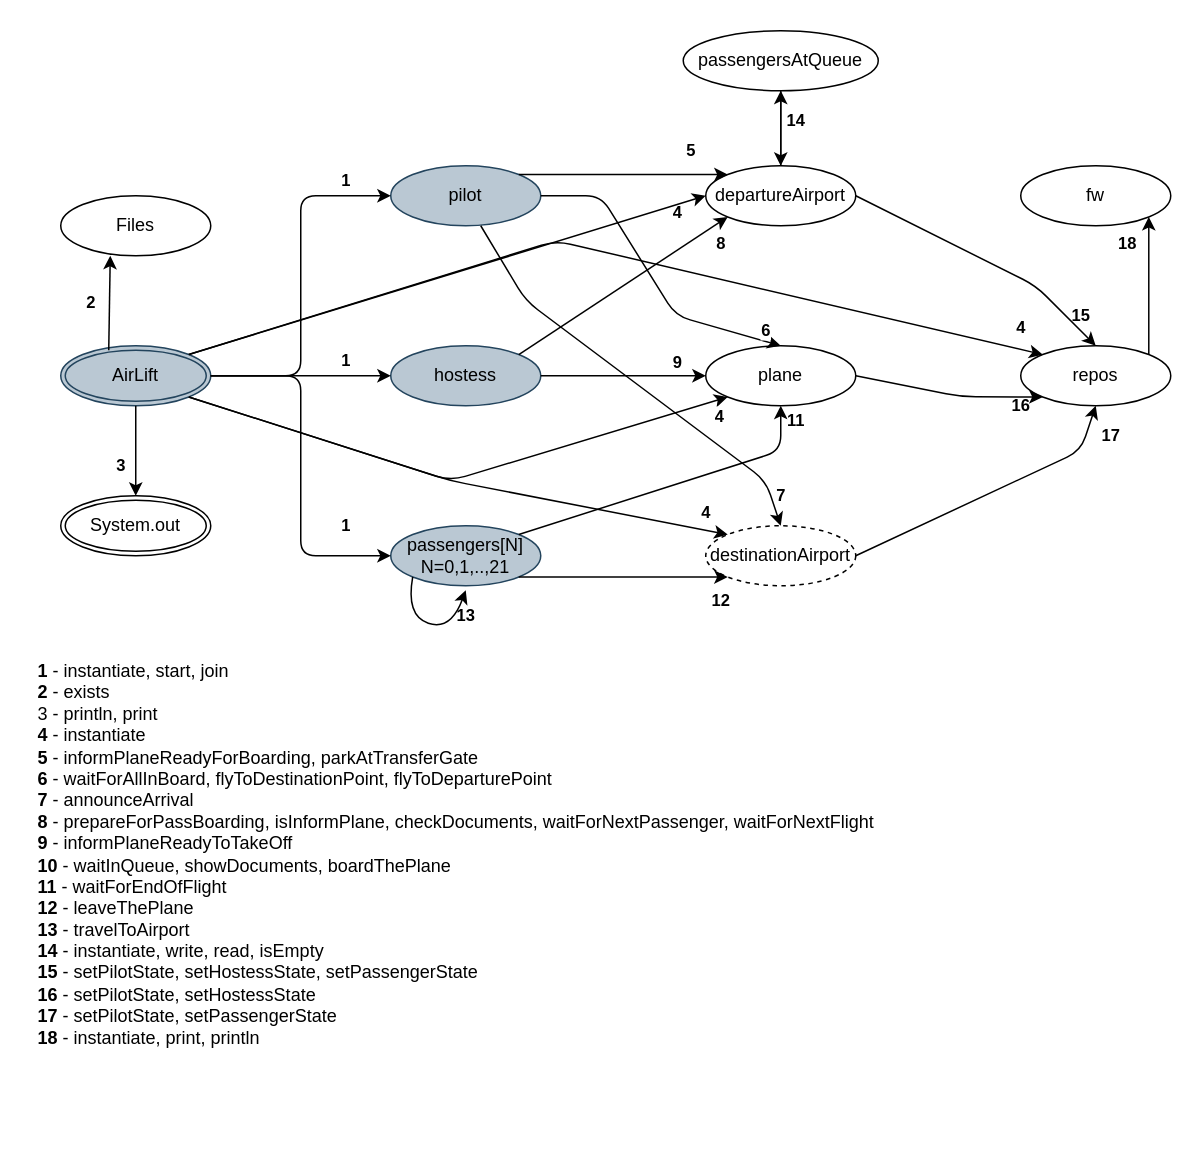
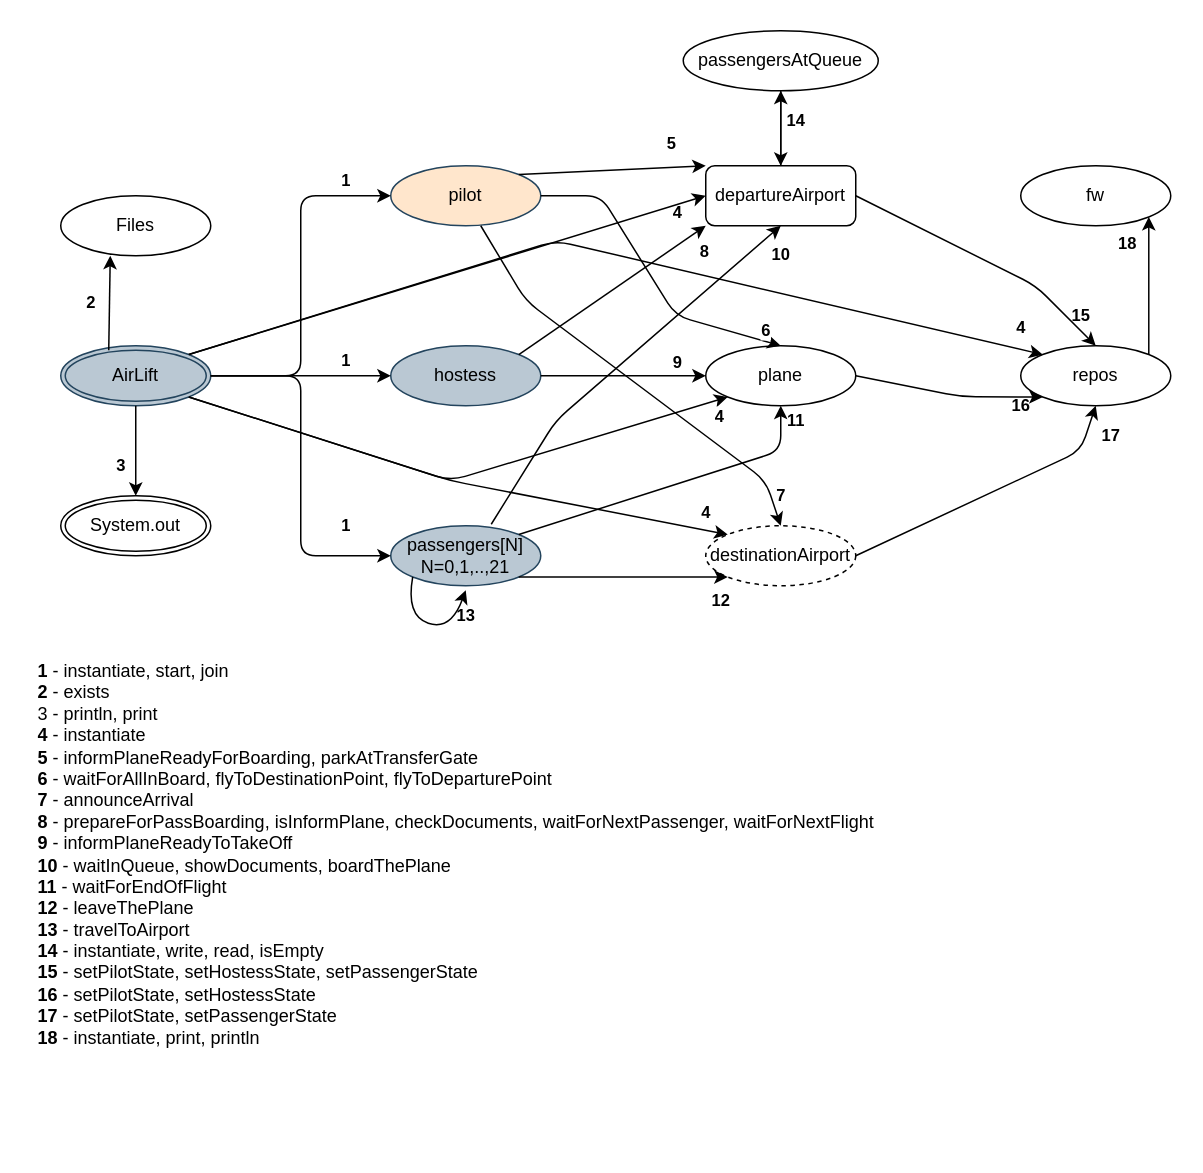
- <mxCell id="3" value="&lt;div&gt;pilot&lt;/div&gt;" style="ellipse;whiteSpace=wrap;html=1;align=center;shadow=0;sketch=0;strokeColor=#23445d;fillColor=#bac8d3;" parent="1" vertex="1"><mxGeometry x="260" y="110" width="100" height="40" as="geometry" /></mxCell>
+ <mxCell id="3" value="&lt;div&gt;pilot&lt;/div&gt;" style="ellipse;whiteSpace=wrap;html=1;align=center;shadow=0;sketch=0;strokeColor=#23445d;fillColor=#ffe6cc;" parent="1" vertex="1"><mxGeometry x="260" y="110" width="100" height="40" as="geometry" /></mxCell>
- <mxCell id="6" value="departureAirport" style="ellipse;whiteSpace=wrap;html=1;align=center;shadow=0;sketch=0;strokeColor=#000000;" parent="1" vertex="1"><mxGeometry x="470" y="110" width="100" height="40" as="geometry" /></mxCell>
+ <mxCell id="6" value="departureAirport" style="whiteSpace=wrap;html=1;align=center;shadow=0;sketch=0;strokeColor=#000000;rounded=1;" parent="1" vertex="1"><mxGeometry x="470" y="110" width="100" height="40" as="geometry" /></mxCell>
+ <mxCell id="31" value="" style="endArrow=classic;html=1;entryX=0.5;entryY=1;entryDx=0;entryDy=0;exitX=0.67;exitY=-0.025;exitDx=0;exitDy=0;exitPerimeter=0;" parent="1" source="5" target="6" edge="1"><mxGeometry width="50" height="50" relative="1" as="geometry"><mxPoint x="80" y="380" as="sourcePoint" /><mxPoint x="130" y="330" as="targetPoint" /><Array as="points"><mxPoint x="370" y="280" /></Array></mxGeometry></mxCell>
+ <mxCell id="32" value="&lt;b&gt;10&lt;/b&gt;" style="edgeLabel;html=1;align=center;verticalAlign=middle;resizable=0;points=[];" parent="31" vertex="1" connectable="0"><mxGeometry x="0.797" y="1" relative="1" as="geometry"><mxPoint x="22" as="offset" /></mxGeometry></mxCell>
